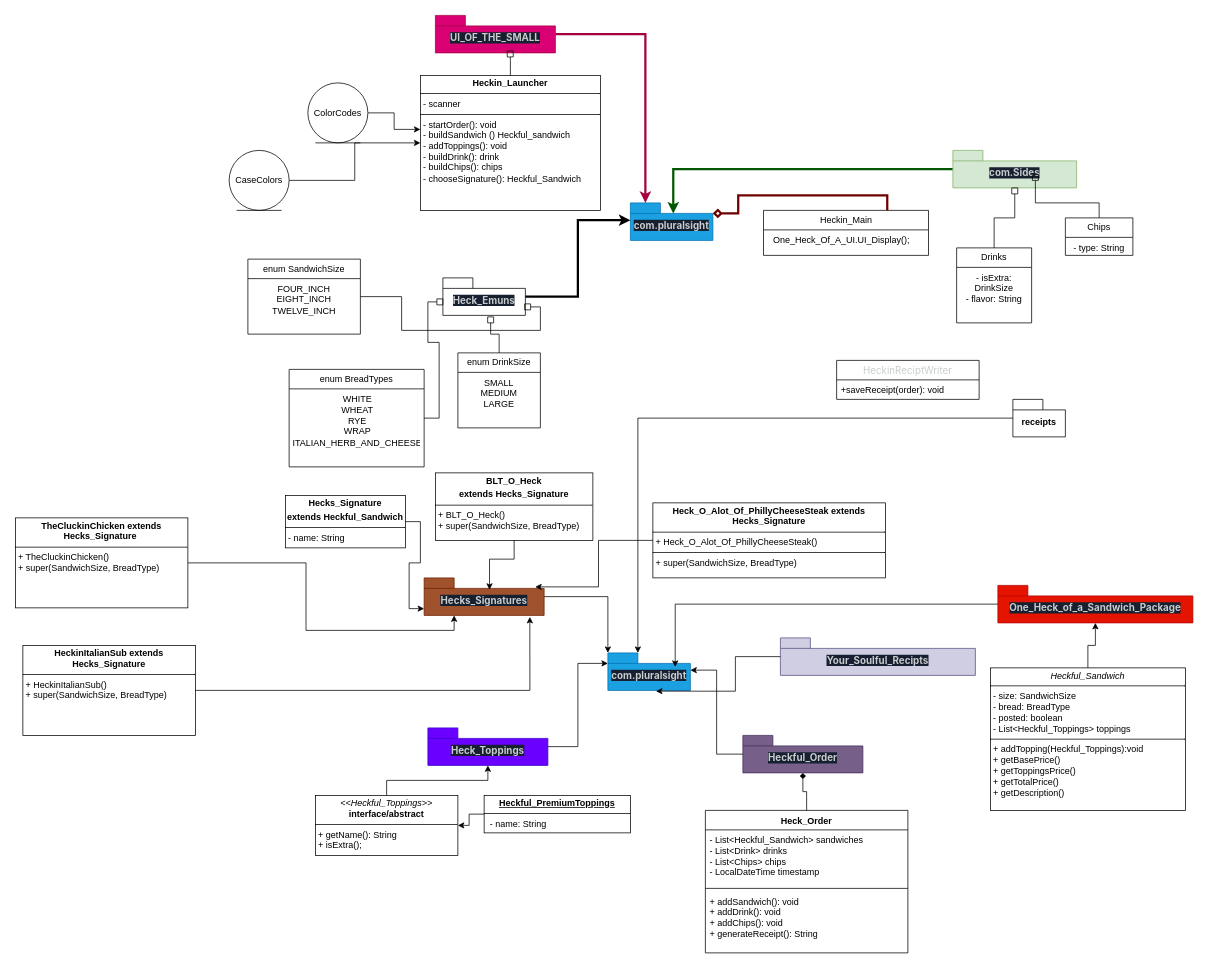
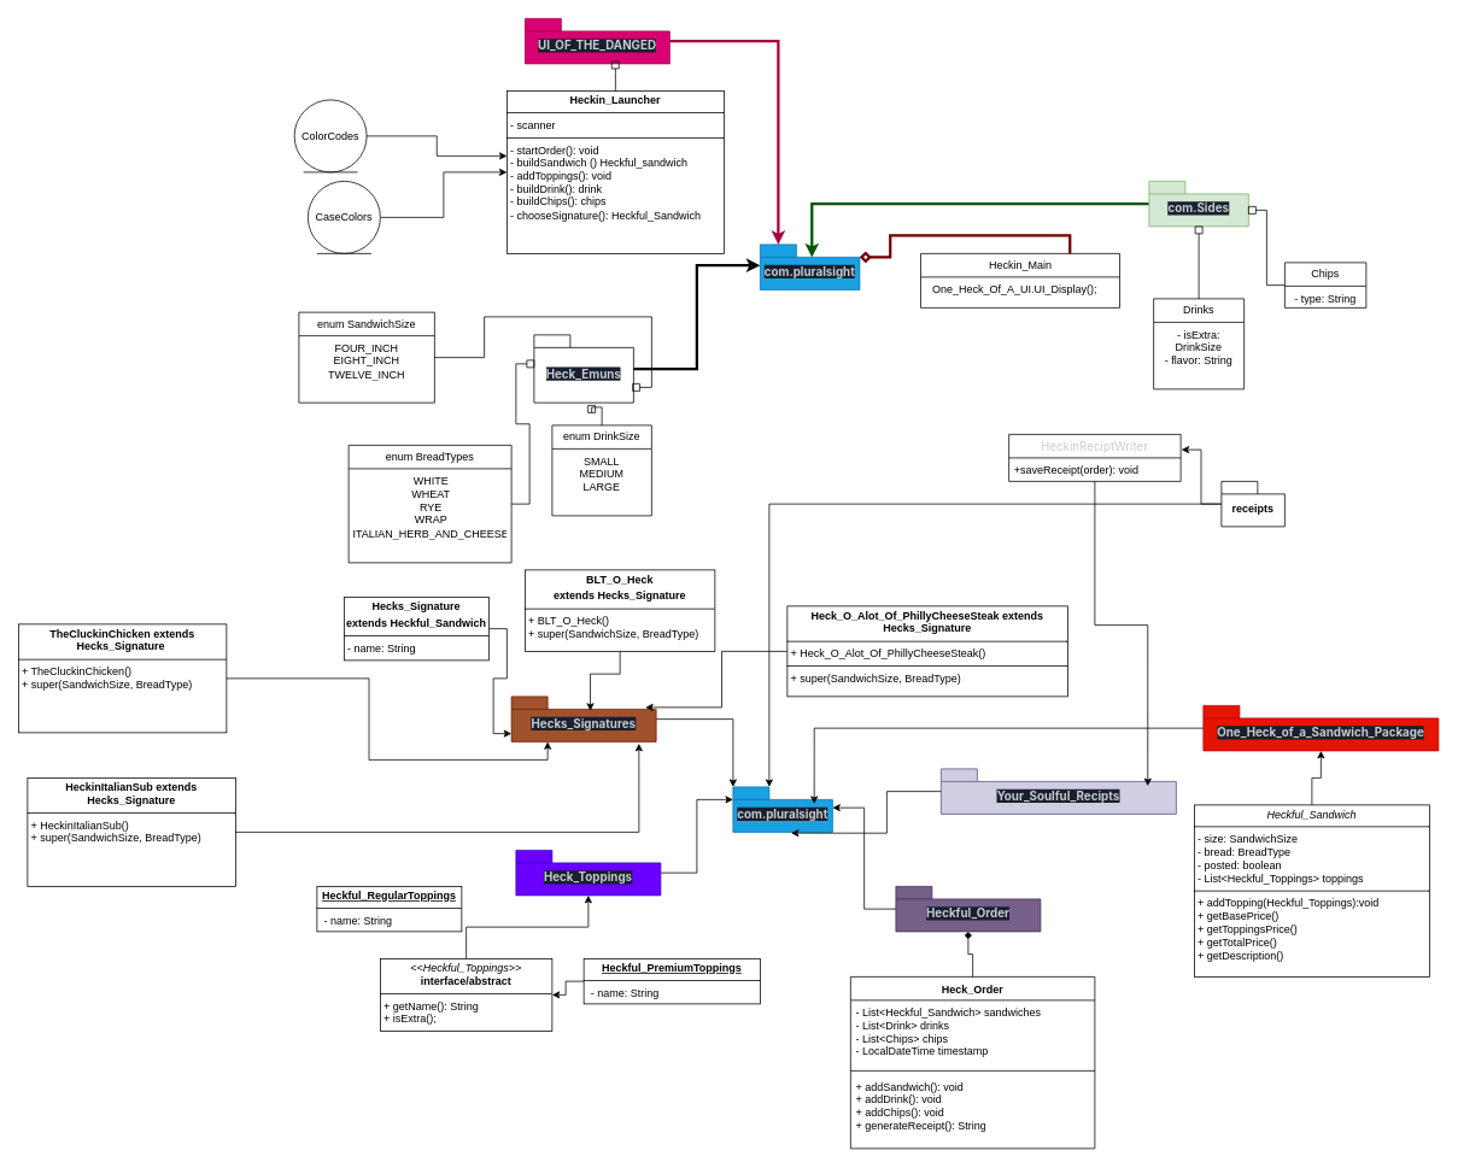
- <mxCell id="25" value="&lt;div style=&quot;background-color: rgb(23, 32, 48); color: rgb(201, 204, 205);&quot;&gt;&lt;pre style=&quot;font-family:'Inter';font-size:9.8pt;&quot;&gt;&lt;div style=&quot;background-color: rgb(23, 32, 48); color: rgb(201, 204, 205);&quot;&gt;&lt;pre style=&quot;font-family:'Inter';font-size:9.8pt;&quot;&gt;&lt;div style=&quot;background-color:#172030;color:#c9cccd&quot;&gt;&lt;pre style=&quot;font-family:'Inter';font-size:9.8pt;&quot;&gt;UI_OF_THE_SMALL&lt;/pre&gt;&lt;/div&gt;&lt;/pre&gt;&lt;/div&gt;&lt;/pre&gt;&lt;/div&gt;" style="shape=folder;fontStyle=1;spacingTop=10;tabWidth=40;tabHeight=14;tabPosition=left;html=1;whiteSpace=wrap;fillColor=#d80073;fontColor=#ffffff;strokeColor=#A50040;" vertex="1" parent="1"><mxGeometry x="580" y="20" width="160" height="50" as="geometry" /></mxCell>
+ <mxCell id="25" value="&lt;div style=&quot;background-color: rgb(23, 32, 48); color: rgb(201, 204, 205);&quot;&gt;&lt;pre style=&quot;font-family:'Inter';font-size:9.8pt;&quot;&gt;&lt;div style=&quot;background-color: rgb(23, 32, 48); color: rgb(201, 204, 205);&quot;&gt;&lt;pre style=&quot;font-family:'Inter';font-size:9.8pt;&quot;&gt;&lt;div style=&quot;background-color:#172030;color:#c9cccd&quot;&gt;&lt;pre style=&quot;font-family:'Inter';font-size:9.8pt;&quot;&gt;UI_OF_THE_DANGED&lt;/pre&gt;&lt;/div&gt;&lt;/pre&gt;&lt;/div&gt;&lt;/pre&gt;&lt;/div&gt;" style="shape=folder;fontStyle=1;spacingTop=10;tabWidth=40;tabHeight=14;tabPosition=left;html=1;whiteSpace=wrap;fillColor=#d80073;fontColor=#ffffff;strokeColor=#A50040;" vertex="1" parent="1"><mxGeometry x="580" y="20" width="160" height="50" as="geometry" /></mxCell>
- <mxCell id="33" value="ColorCodes" style="ellipse;shape=umlEntity;whiteSpace=wrap;html=1;fillColor=light-dark(#FFFFFF,#E6E6E6);" vertex="1" parent="1"><mxGeometry x="410" width="80" height="80" as="geometry" y="110" /></mxCell>
+ <mxCell id="33" value="ColorCodes" style="ellipse;shape=umlEntity;whiteSpace=wrap;html=1;fillColor=light-dark(#FFFFFF,#E6E6E6);" vertex="1" parent="1"><mxGeometry x="325" y="110" width="80" height="80" as="geometry" /></mxCell>
- <mxCell id="18" value="&lt;div style=&quot;background-color: rgb(23, 32, 48); color: rgb(201, 204, 205);&quot;&gt;&lt;pre style=&quot;font-family:'Inter';font-size:9.8pt;&quot;&gt;com.Sides&lt;/pre&gt;&lt;/div&gt;" style="shape=folder;fontStyle=1;spacingTop=10;tabWidth=40;tabHeight=14;tabPosition=left;html=1;whiteSpace=wrap;fillColor=#d5e8d4;strokeColor=#82b366;" vertex="1" parent="1"><mxGeometry x="1270" y="200" width="165" height="50" as="geometry" /></mxCell>
+ <mxCell id="18" value="&lt;div style=&quot;background-color: rgb(23, 32, 48); color: rgb(201, 204, 205);&quot;&gt;&lt;pre style=&quot;font-family:'Inter';font-size:9.8pt;&quot;&gt;com.Sides&lt;/pre&gt;&lt;/div&gt;" style="shape=folder;fontStyle=1;spacingTop=10;tabWidth=40;tabHeight=14;tabPosition=left;html=1;whiteSpace=wrap;fillColor=#d5e8d4;strokeColor=#82b366;" vertex="1" parent="1"><mxGeometry x="1270" y="200" width="110" height="50" as="geometry" /></mxCell>
- <mxCell id="67" value="CaseColors" style="ellipse;shape=umlEntity;whiteSpace=wrap;html=1;fillColor=light-dark(#FFFFFF,#E6E6E6);" vertex="1" parent="1"><mxGeometry x="305" y="200" width="80" height="80" as="geometry" /></mxCell>
+ <mxCell id="67" value="CaseColors" style="ellipse;shape=umlEntity;whiteSpace=wrap;html=1;fillColor=light-dark(#FFFFFF,#E6E6E6);" vertex="1" parent="1"><mxGeometry x="340" y="200" width="80" height="80" as="geometry" /></mxCell>
- <mxCell id="6" value="&lt;div style=&quot;background-color: rgb(23, 32, 48); color: rgb(201, 204, 205);&quot;&gt;&lt;pre style=&quot;font-family:'Inter';font-size:9.8pt;&quot;&gt;&lt;div style=&quot;background-color:#172030;color:#c9cccd&quot;&gt;&lt;pre style=&quot;font-family:'Inter';font-size:9.8pt;&quot;&gt;Heck_Emuns&lt;/pre&gt;&lt;/div&gt;&lt;/pre&gt;&lt;/div&gt;" style="shape=folder;fontStyle=1;spacingTop=10;tabWidth=40;tabHeight=14;tabPosition=left;html=1;whiteSpace=wrap;fillColor=light-dark(#FFFFFF,#FF8C27);" vertex="1" parent="1"><mxGeometry x="590" y="370" width="110" height="50" as="geometry" /></mxCell>
+ <mxCell id="6" value="&lt;div style=&quot;background-color: rgb(23, 32, 48); color: rgb(201, 204, 205);&quot;&gt;&lt;pre style=&quot;font-family:'Inter';font-size:9.8pt;&quot;&gt;&lt;div style=&quot;background-color:#172030;color:#c9cccd&quot;&gt;&lt;pre style=&quot;font-family:'Inter';font-size:9.8pt;&quot;&gt;Heck_Emuns&lt;/pre&gt;&lt;/div&gt;&lt;/pre&gt;&lt;/div&gt;" style="shape=folder;fontStyle=1;spacingTop=10;tabWidth=40;tabHeight=14;tabPosition=left;html=1;whiteSpace=wrap;fillColor=light-dark(#FFFFFF,#FF8C27);" vertex="1" parent="1"><mxGeometry x="590" y="370" width="110" height="75" as="geometry" /></mxCell>
+ <mxCell id="64" style="edgeStyle=orthogonalEdgeStyle;rounded=0;orthogonalLoop=1;jettySize=auto;html=1;entryX=1.004;entryY=0.326;entryDx=0;entryDy=0;entryPerimeter=0;" edge="1" parent="1" source="63" target="60"><mxGeometry relative="1" as="geometry" /></mxCell>
+ <mxCell id="62" style="edgeStyle=orthogonalEdgeStyle;rounded=0;orthogonalLoop=1;jettySize=auto;html=1;entryX=0.879;entryY=0.379;entryDx=0;entryDy=0;entryPerimeter=0;" edge="1" parent="1" source="60" target="58"><mxGeometry relative="1" as="geometry" /></mxCell>
- <mxCell id="29" value="&lt;div style=&quot;background-color: rgb(23, 32, 48); color: rgb(201, 204, 205);&quot;&gt;&lt;pre style=&quot;font-family:'Inter';font-size:9.8pt;&quot;&gt;&lt;div style=&quot;background-color: rgb(23, 32, 48); color: rgb(201, 204, 205);&quot;&gt;&lt;pre style=&quot;font-family:'Inter';font-size:9.8pt;&quot;&gt;&lt;div style=&quot;background-color: rgb(23, 32, 48); color: rgb(201, 204, 205);&quot;&gt;&lt;pre style=&quot;font-family:'Inter';font-size:9.8pt;&quot;&gt;&lt;div style=&quot;background-color:#172030;color:#c9cccd&quot;&gt;&lt;pre style=&quot;font-family:'Inter';font-size:9.8pt;&quot;&gt;Heck_Toppings&lt;/pre&gt;&lt;/div&gt;&lt;/pre&gt;&lt;/div&gt;&lt;/pre&gt;&lt;/div&gt;&lt;/pre&gt;&lt;/div&gt;" style="shape=folder;fontStyle=1;spacingTop=10;tabWidth=40;tabHeight=14;tabPosition=left;html=1;whiteSpace=wrap;fillColor=light-dark(#6A00FF,#9933FF);fontColor=#ffffff;strokeColor=#3700CC;" vertex="1" parent="1"><mxGeometry x="570" y="970" width="160" height="50" as="geometry" /></mxCell>
+ <mxCell id="29" value="&lt;div style=&quot;background-color: rgb(23, 32, 48); color: rgb(201, 204, 205);&quot;&gt;&lt;pre style=&quot;font-family:'Inter';font-size:9.8pt;&quot;&gt;&lt;div style=&quot;background-color: rgb(23, 32, 48); color: rgb(201, 204, 205);&quot;&gt;&lt;pre style=&quot;font-family:'Inter';font-size:9.8pt;&quot;&gt;&lt;div style=&quot;background-color: rgb(23, 32, 48); color: rgb(201, 204, 205);&quot;&gt;&lt;pre style=&quot;font-family:'Inter';font-size:9.8pt;&quot;&gt;&lt;div style=&quot;background-color:#172030;color:#c9cccd&quot;&gt;&lt;pre style=&quot;font-family:'Inter';font-size:9.8pt;&quot;&gt;Heck_Toppings&lt;/pre&gt;&lt;/div&gt;&lt;/pre&gt;&lt;/div&gt;&lt;/pre&gt;&lt;/div&gt;&lt;/pre&gt;&lt;/div&gt;" style="shape=folder;fontStyle=1;spacingTop=10;tabWidth=40;tabHeight=14;tabPosition=left;html=1;whiteSpace=wrap;fillColor=light-dark(#6A00FF,#9933FF);fontColor=#ffffff;strokeColor=#3700CC;" vertex="1" parent="1"><mxGeometry x="570" y="940" width="160" height="50" as="geometry" /></mxCell>
+ <mxCell id="38" value="&lt;p style=&quot;margin: 4px 0px 0px; text-align: center;&quot;&gt;&lt;b&gt;&lt;u&gt;Heckful_RegularToppings&lt;/u&gt;&lt;/b&gt;&lt;/p&gt;&lt;hr size=&quot;1&quot; style=&quot;border-style:solid;&quot;&gt;&lt;p style=&quot;margin:0px;margin-left:8px;&quot;&gt;- name: String&lt;/p&gt;&lt;p style=&quot;margin:0px;margin-left:8px;&quot;&gt;&lt;br&gt;&lt;/p&gt;" style="verticalAlign=top;align=left;overflow=fill;html=1;whiteSpace=wrap;" vertex="1" parent="1"><mxGeometry x="350" y="980" width="160" height="50" as="geometry" /></mxCell>
